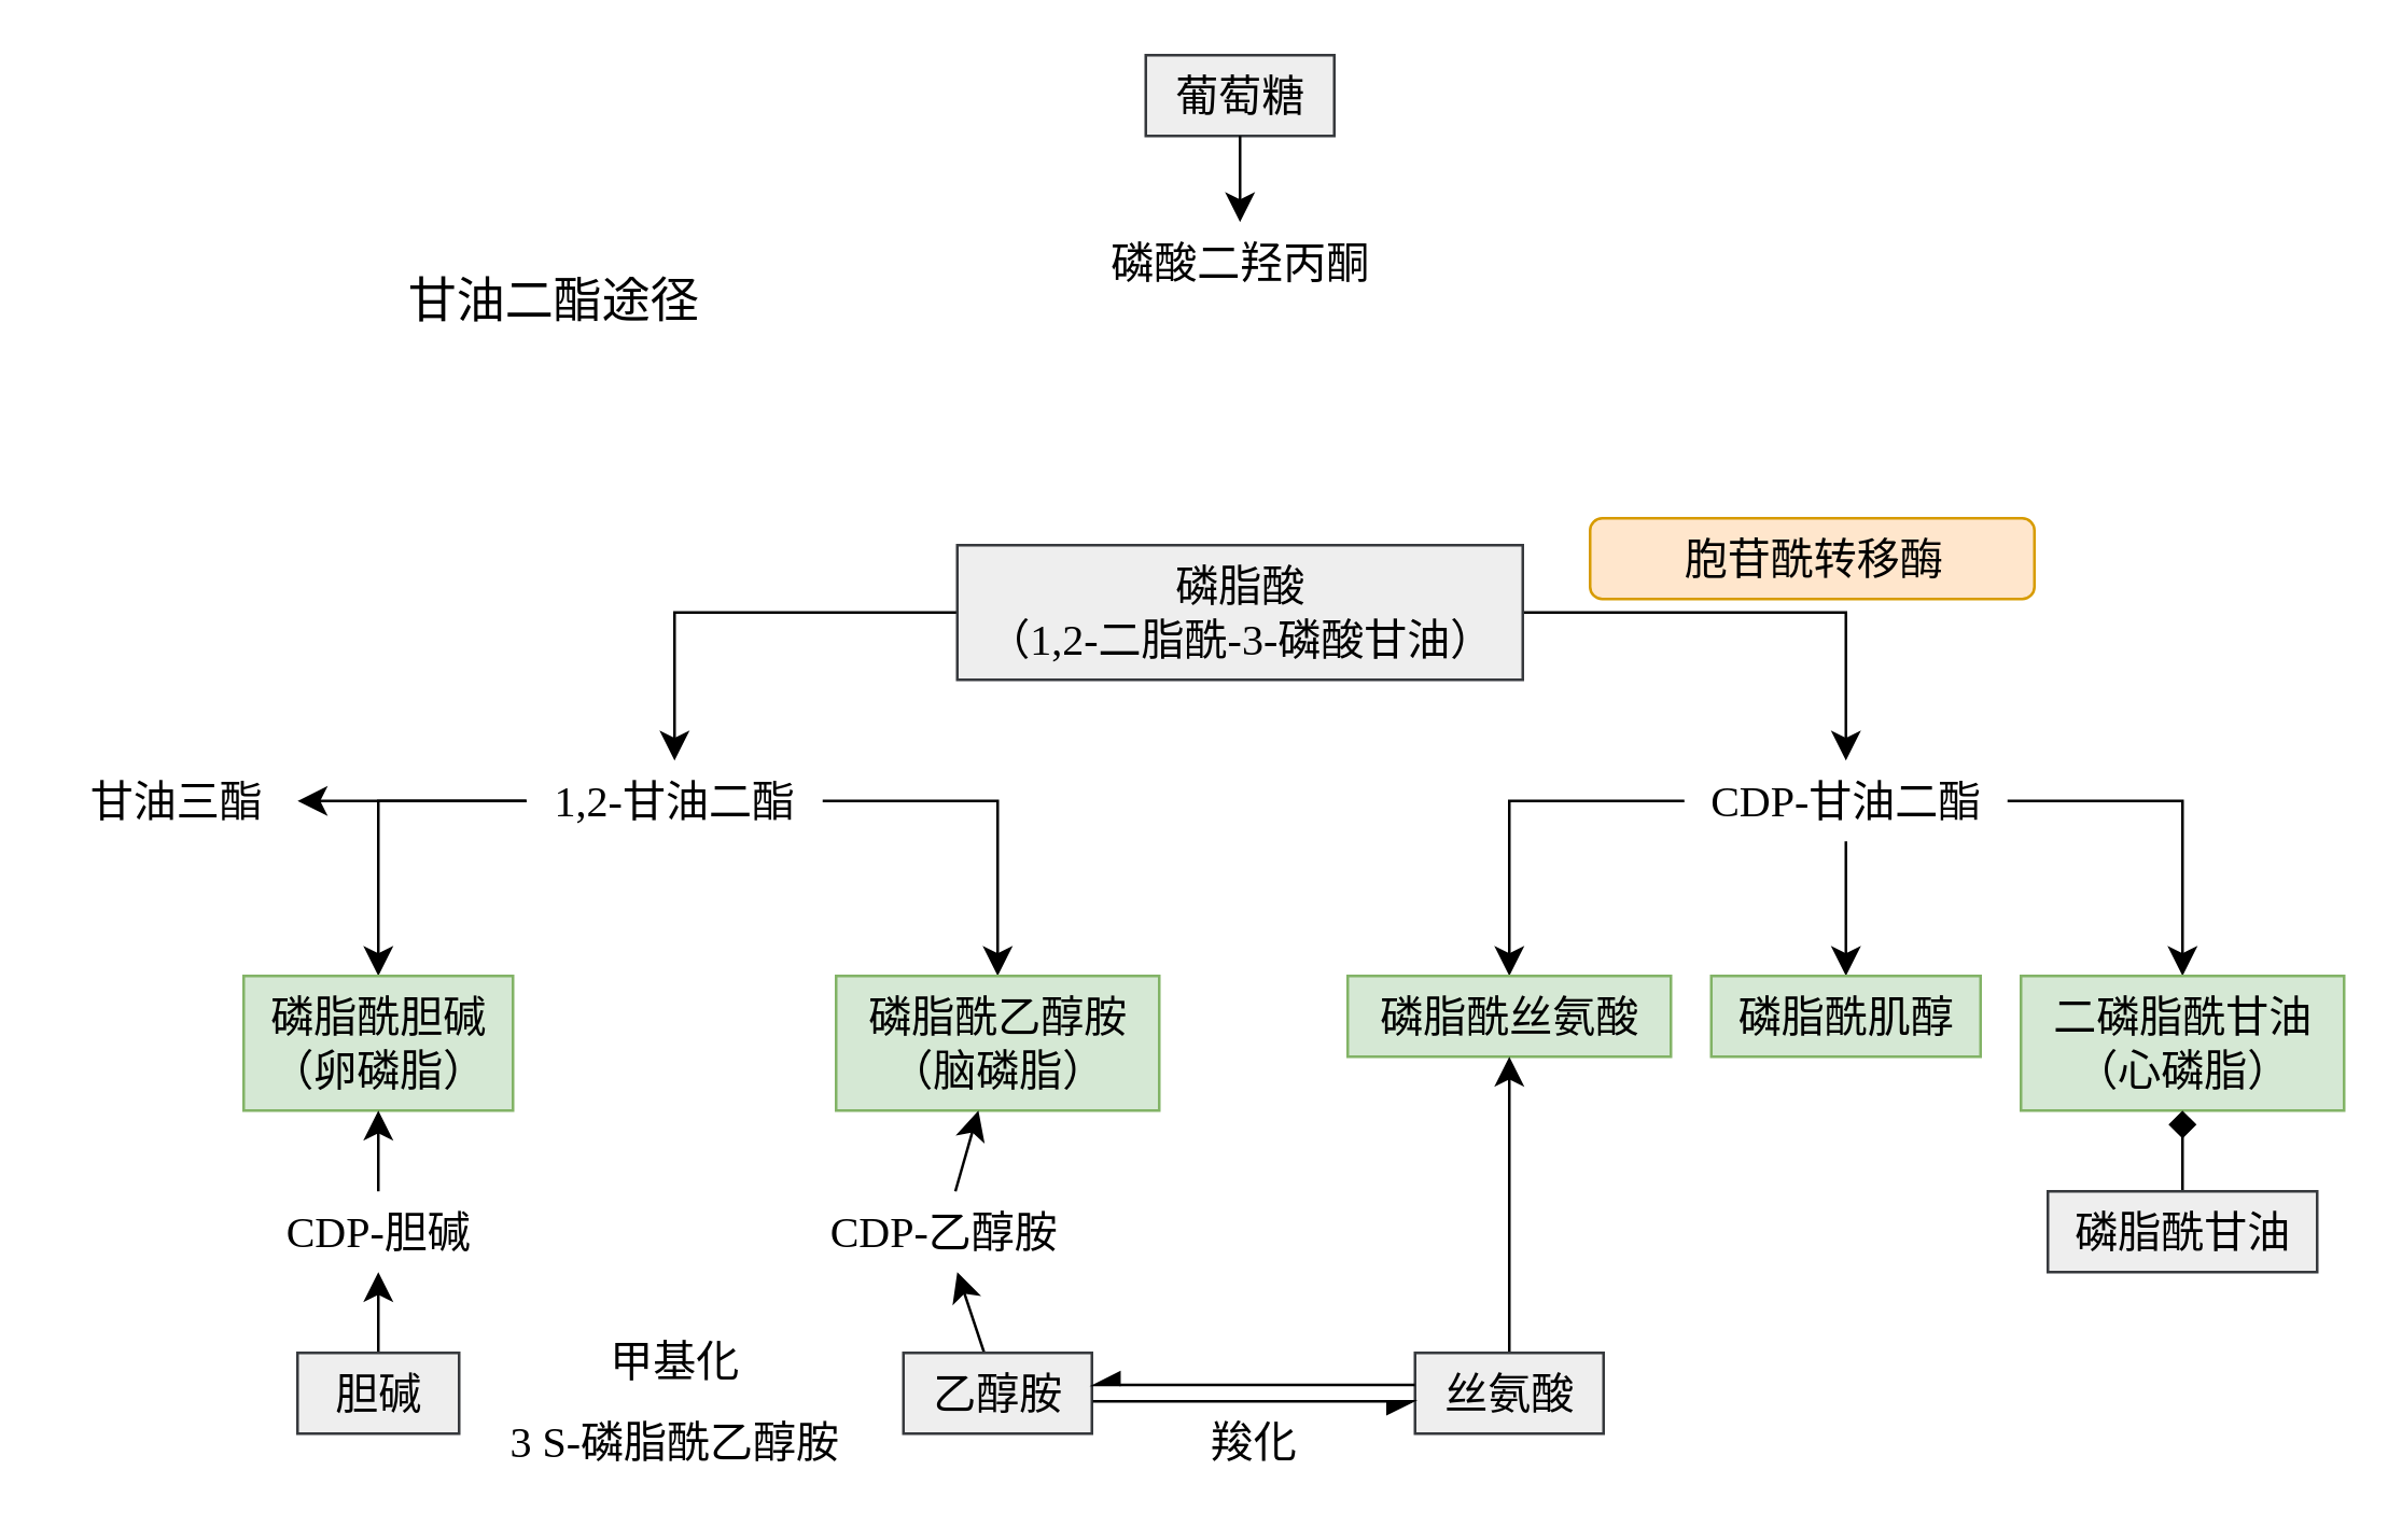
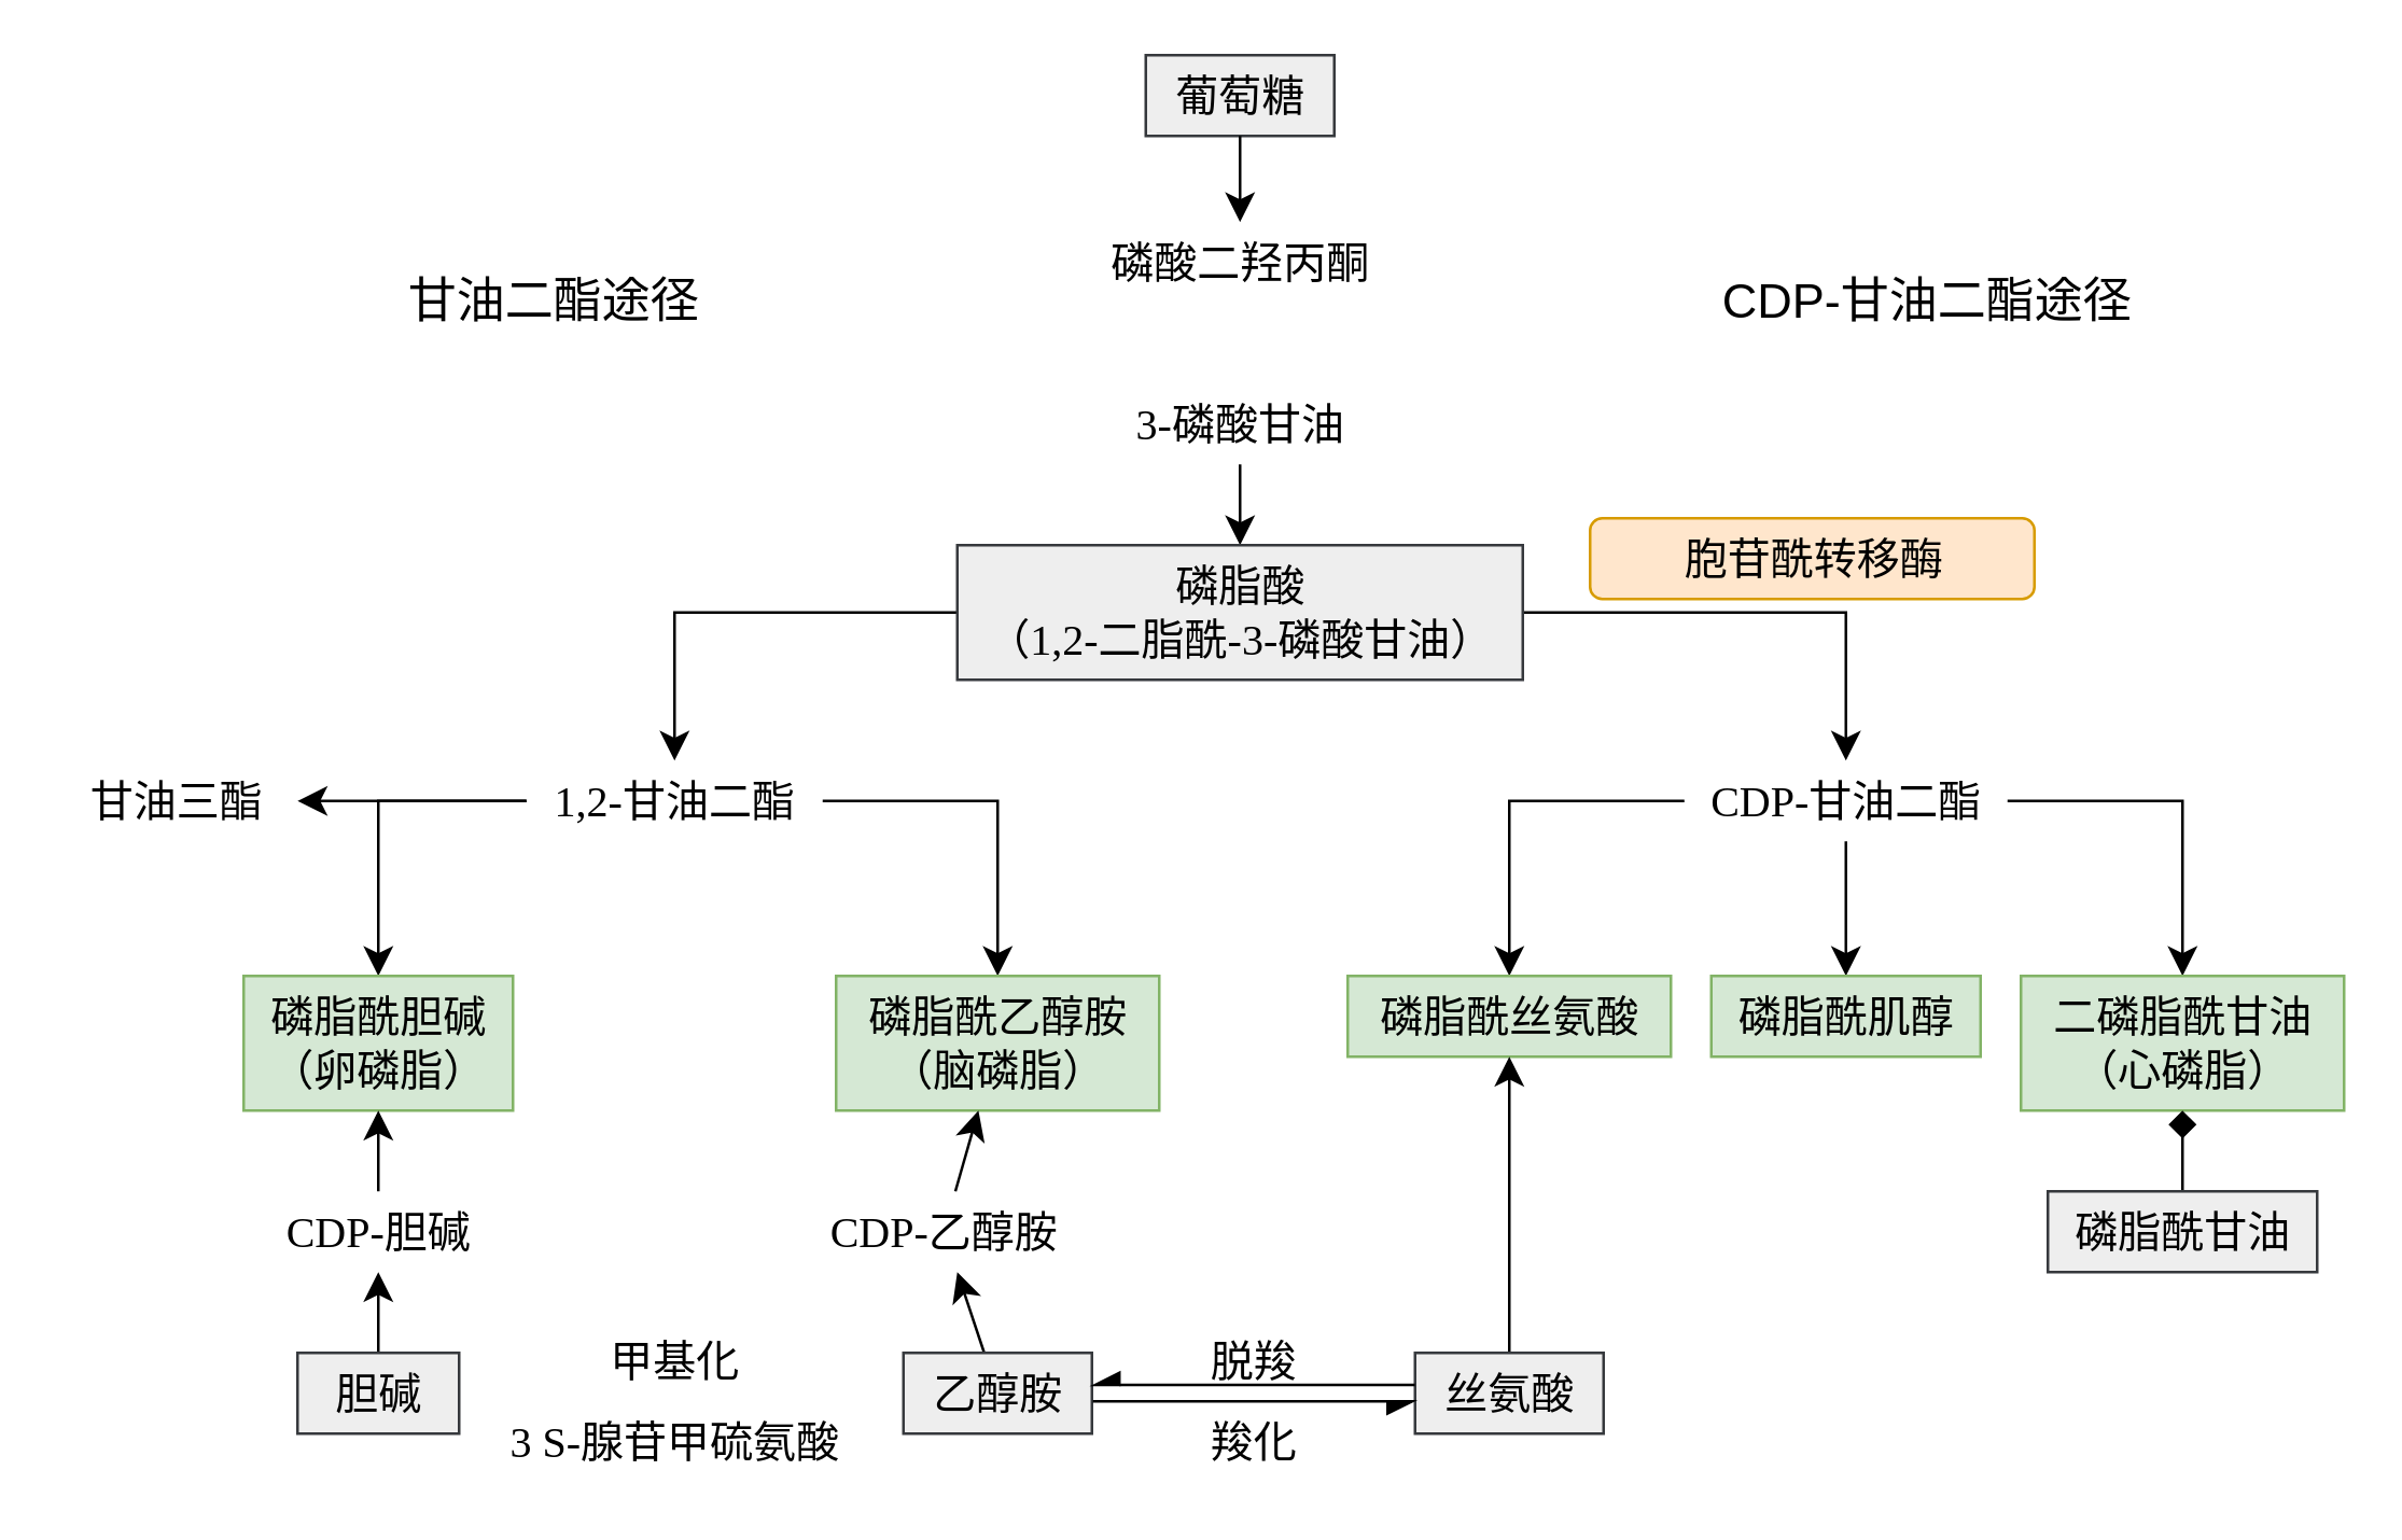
+ <mxCell id="44" value="&lt;font style=&quot;font-size: 18px;&quot;&gt;CDP-甘油二酯途径&lt;/font&gt;" style="text;html=1;align=center;verticalAlign=middle;resizable=0;points=[];autosize=1;strokeColor=none;fillColor=none;fontSize=16;" vertex="1" parent="1"><mxGeometry x="625" y="92" width="180" height="40" as="geometry" /></mxCell>
+ <mxCell id="4" value="3-磷酸甘油" style="text;html=1;align=center;verticalAlign=middle;resizable=0;points=[];autosize=1;strokeColor=none;fillColor=none;fontSize=16;fontFamily=var(--font-sans);" parent="1" vertex="1"><mxGeometry x="410" y="142" width="100" height="30" as="geometry" /></mxCell>
+ <mxCell id="3" value="" style="edgeStyle=none;curved=1;rounded=0;orthogonalLoop=1;jettySize=auto;html=1;fontSize=12;startSize=8;endSize=8;fontFamily=var(--font-sans);" parent="1" source="4" target="9" edge="1"><mxGeometry relative="1" as="geometry" /></mxCell>
+ <mxCell id="38" value="脱羧" style="text;html=1;align=center;verticalAlign=middle;resizable=0;points=[];autosize=1;strokeColor=none;fillColor=none;fontSize=16;fontFamily=var(--font-sans);" parent="1" vertex="1"><mxGeometry x="435" y="490" width="60" height="30" as="geometry" /></mxCell>
- <mxCell id="40" value="3 S-磷脂酰乙醇胺" style="text;html=1;align=center;verticalAlign=middle;resizable=0;points=[];autosize=1;strokeColor=none;fillColor=none;fontSize=16;fontFamily=var(--font-sans);" parent="1" vertex="1"><mxGeometry x="175" y="520" width="150" height="30" as="geometry" /></mxCell>
+ <mxCell id="40" value="3 S-腺苷甲硫氨酸" style="text;html=1;align=center;verticalAlign=middle;resizable=0;points=[];autosize=1;strokeColor=none;fillColor=none;fontSize=16;fontFamily=var(--font-sans);" parent="1" vertex="1"><mxGeometry x="175" y="520" width="150" height="30" as="geometry" /></mxCell>
